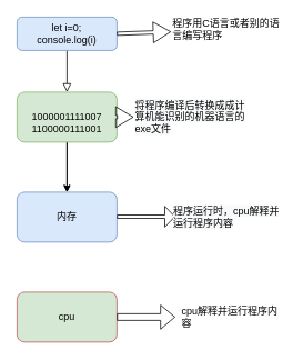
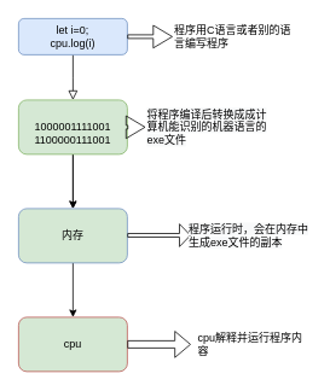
- <mxCell id="18" value="&lt;font face=&quot;helvetica&quot;&gt;程序用C语言或者别的语言编写程序&lt;/font&gt;" style="text;html=1;strokeColor=none;fillColor=none;align=left;verticalAlign=middle;whiteSpace=wrap;rounded=0;" vertex="1" parent="1"><mxGeometry x="205" y="25" width="140" height="20" as="geometry" /></mxCell>
+ <mxCell id="18" value="&lt;font face=&quot;helvetica&quot;&gt;程序用C语言或者别的语言编写程序&lt;/font&gt;" style="text;html=1;strokeColor=none;fillColor=none;align=left;verticalAlign=middle;whiteSpace=wrap;rounded=0;" vertex="1" parent="1"><mxGeometry x="190" y="30" width="140" height="20" as="geometry" /></mxCell>
- <mxCell id="3" value="let i=0;&lt;br&gt;console.log(i)" style="rounded=1;whiteSpace=wrap;html=1;fontSize=12;glass=0;strokeWidth=1;shadow=0;fillColor=#dae8fc;strokeColor=#6c8ebf;" parent="1" vertex="1"><mxGeometry x="20" y="20" width="120" height="40" as="geometry" /></mxCell>
+ <mxCell id="3" value="let i=0;&lt;br&gt;cpu.log(i)" style="rounded=1;whiteSpace=wrap;html=1;fontSize=12;glass=0;strokeWidth=1;shadow=0;fillColor=#dae8fc;strokeColor=#6c8ebf;" parent="1" vertex="1"><mxGeometry x="20" y="20" width="120" height="40" as="geometry" /></mxCell>
- <mxCell id="6" value="&lt;br&gt;1000001111007&lt;br&gt;1100000111001" style="rounded=1;whiteSpace=wrap;html=1;fontSize=12;glass=0;strokeWidth=1;shadow=0;fillColor=#d5e8d4;strokeColor=#82b366;" parent="1" vertex="1"><mxGeometry x="20" y="110" width="120" height="60" as="geometry" /></mxCell>
+ <mxCell id="6" value="&lt;br&gt;1000001111001&lt;br&gt;1100000111001" style="rounded=1;whiteSpace=wrap;html=1;fontSize=12;glass=0;strokeWidth=1;shadow=0;fillColor=#d5e8d4;strokeColor=#82b366;" parent="1" vertex="1"><mxGeometry x="20" y="110" width="120" height="60" as="geometry" /></mxCell>
- <mxCell id="8" value="内存&lt;br&gt;" style="whiteSpace=wrap;html=1;rounded=1;shadow=0;strokeWidth=1;glass=0;fillColor=#dae8fc;strokeColor=#6c8ebf;" vertex="1" parent="1"><mxGeometry x="20" y="230" width="120" height="60" as="geometry" /></mxCell>
+ <mxCell id="8" value="内存&lt;br&gt;" style="whiteSpace=wrap;html=1;rounded=1;shadow=0;strokeWidth=1;glass=0;fillColor=#d5e8d4;strokeColor=#6c8ebf;" vertex="1" parent="1"><mxGeometry x="20" y="230" width="120" height="60" as="geometry" /></mxCell>
- <mxCell id="14" value="&lt;meta charset=&quot;utf-8&quot;&gt;&lt;span style=&quot;color: rgb(0, 0, 0); font-family: helvetica; font-size: 12px; font-style: normal; font-weight: 400; letter-spacing: normal; text-indent: 0px; text-transform: none; word-spacing: 0px; background-color: rgb(248, 249, 250); display: inline; float: none;&quot;&gt;程序运行时，cpu解释并运行程序内容&lt;/span&gt;" style="text;html=1;strokeColor=none;fillColor=none;align=left;verticalAlign=middle;whiteSpace=wrap;rounded=0;" vertex="1" parent="1"><mxGeometry x="206" y="250" width="136" height="20" as="geometry" /></mxCell>
+ <mxCell id="14" value="&lt;meta charset=&quot;utf-8&quot;&gt;&lt;span style=&quot;color: rgb(0, 0, 0); font-family: helvetica; font-size: 12px; font-style: normal; font-weight: 400; letter-spacing: normal; text-indent: 0px; text-transform: none; word-spacing: 0px; background-color: rgb(248, 249, 250); display: inline; float: none;&quot;&gt;程序运行时，会在内存中生成exe文件的副本&lt;/span&gt;" style="text;html=1;strokeColor=none;fillColor=none;align=left;verticalAlign=middle;whiteSpace=wrap;rounded=0;" vertex="1" parent="1"><mxGeometry x="206" y="250" width="136" height="20" as="geometry" /></mxCell>
+ <mxCell id="7" value="" style="edgeStyle=orthogonalEdgeStyle;rounded=0;orthogonalLoop=1;jettySize=auto;html=1;" edge="1" parent="1" source="8" target="9"><mxGeometry relative="1" as="geometry" /></mxCell>
